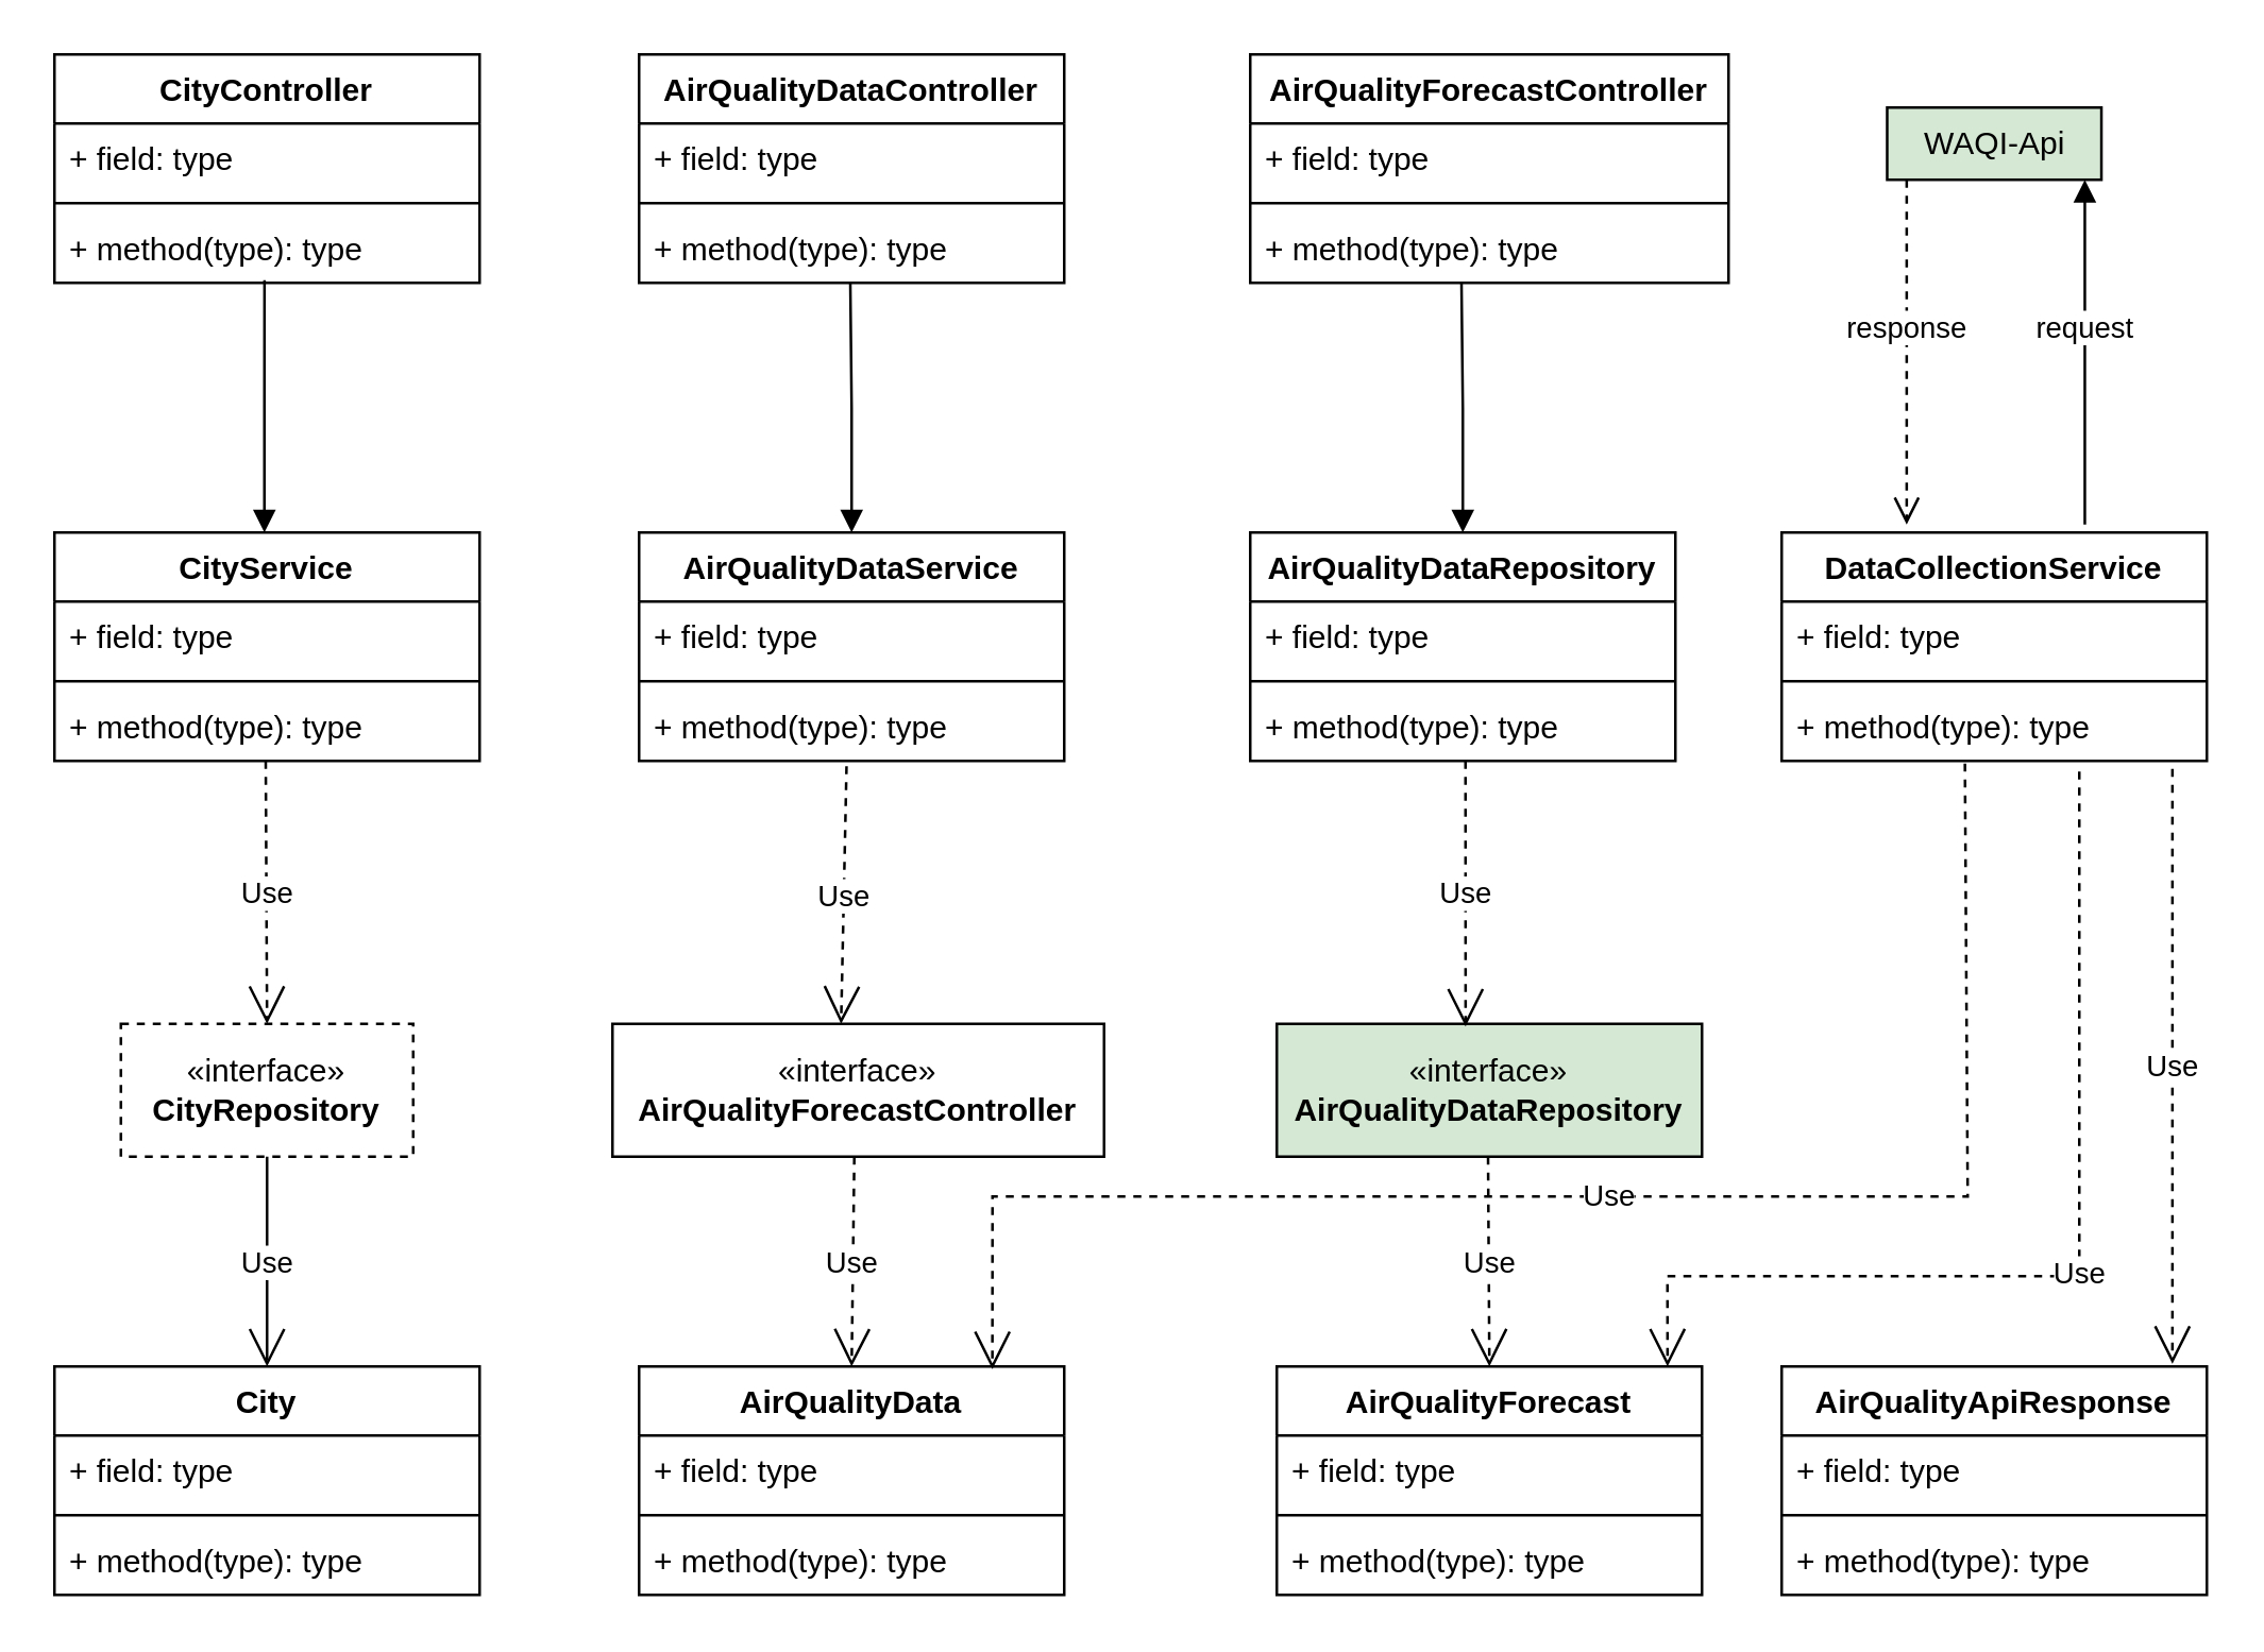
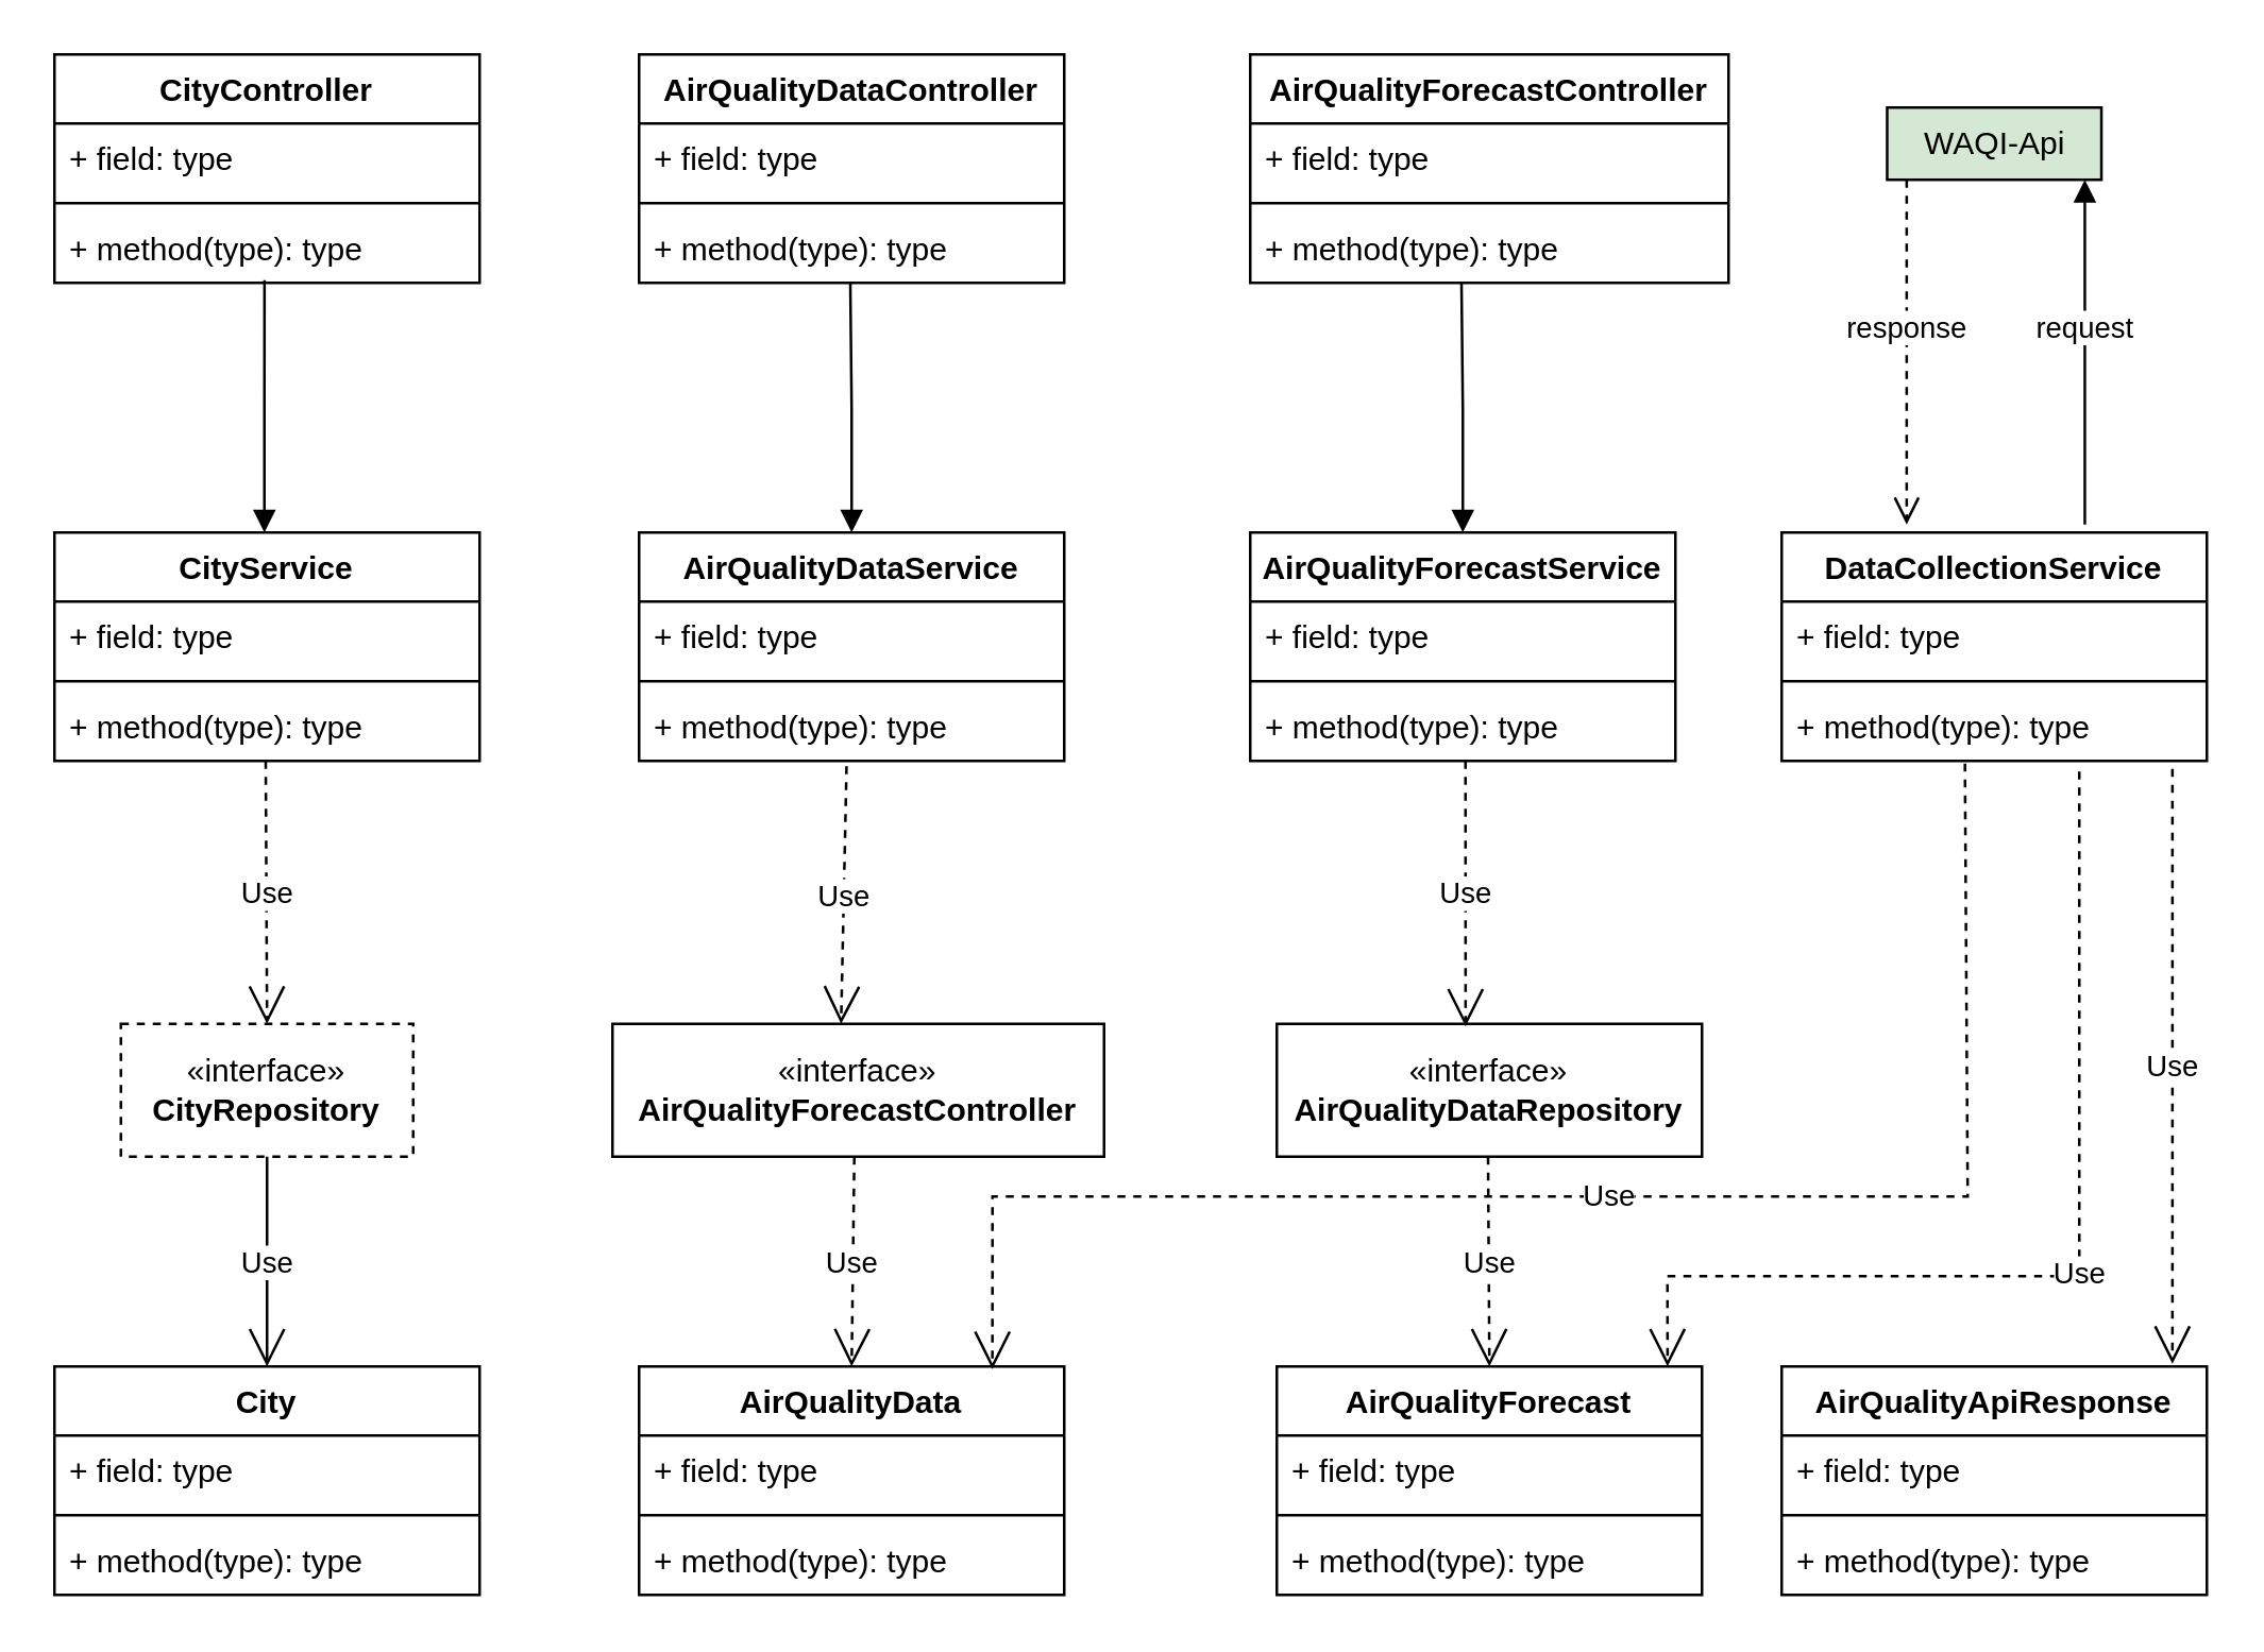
- <mxCell id="22" value="AirQualityDataRepository" style="swimlane;fontStyle=1;align=center;verticalAlign=top;childLayout=stackLayout;horizontal=1;startSize=26;horizontalStack=0;resizeParent=1;resizeParentMax=0;resizeLast=0;collapsible=1;marginBottom=0;whiteSpace=wrap;html=1;" vertex="1" parent="1"><mxGeometry x="470" y="200" width="160" height="86" as="geometry" /></mxCell>
+ <mxCell id="22" value="AirQualityForecastService" style="swimlane;fontStyle=1;align=center;verticalAlign=top;childLayout=stackLayout;horizontal=1;startSize=26;horizontalStack=0;resizeParent=1;resizeParentMax=0;resizeLast=0;collapsible=1;marginBottom=0;whiteSpace=wrap;html=1;" vertex="1" parent="1"><mxGeometry x="470" y="200" width="160" height="86" as="geometry" /></mxCell>
- <mxCell id="43" value="«interface»&lt;br&gt;&lt;b&gt;AirQualityDataRepository&lt;/b&gt;" style="html=1;whiteSpace=wrap;fillColor=#d5e8d4;" vertex="1" parent="1"><mxGeometry x="480" y="385" width="160" height="50" as="geometry" /></mxCell>
+ <mxCell id="43" value="«interface»&lt;br&gt;&lt;b&gt;AirQualityDataRepository&lt;/b&gt;" style="html=1;whiteSpace=wrap;" vertex="1" parent="1"><mxGeometry x="480" y="385" width="160" height="50" as="geometry" /></mxCell>
